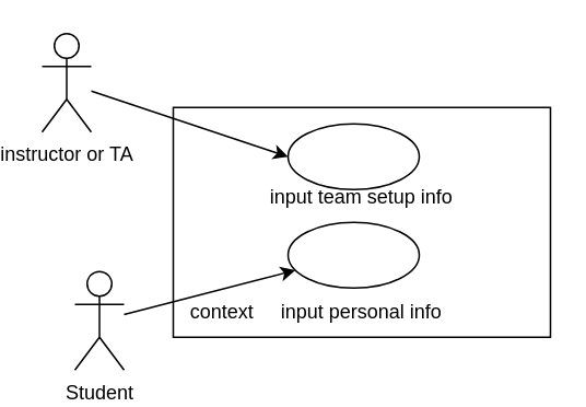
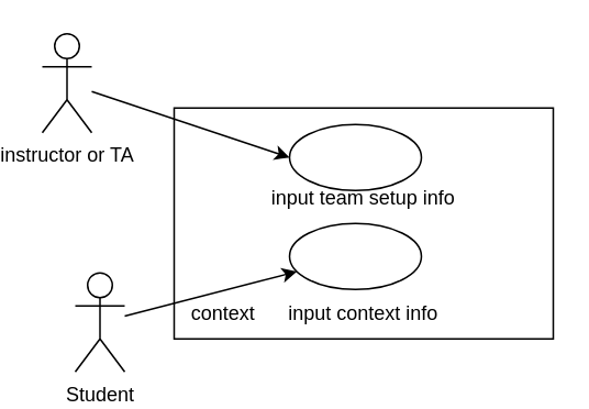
- <mxCell id="11" value="input personal info" style="text;html=1;strokeColor=none;fillColor=none;align=center;verticalAlign=middle;whiteSpace=wrap;rounded=0;" vertex="1" parent="1"><mxGeometry x="150" y="175" width="130" height="30" as="geometry" /></mxCell>
+ <mxCell id="11" value="input context info" style="text;html=1;strokeColor=none;fillColor=none;align=center;verticalAlign=middle;whiteSpace=wrap;rounded=0;" vertex="1" parent="1"><mxGeometry x="150" y="175" width="130" height="30" as="geometry" /></mxCell>
